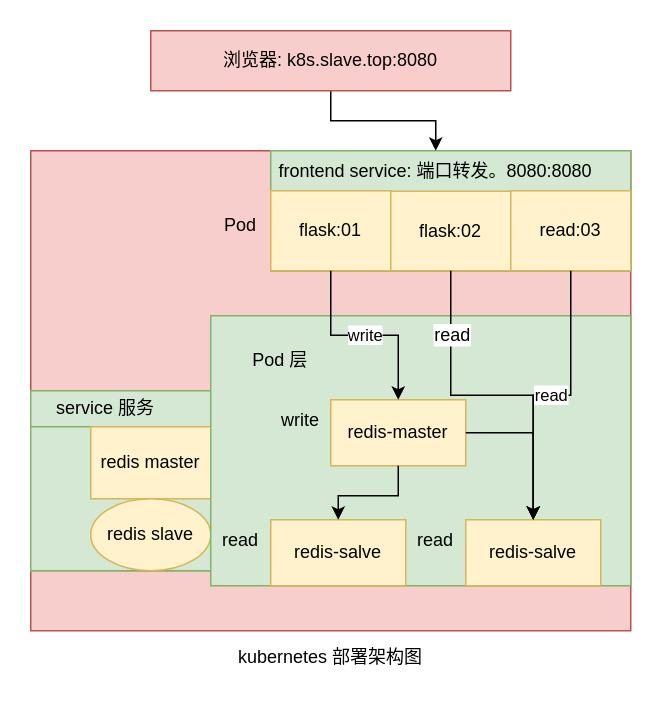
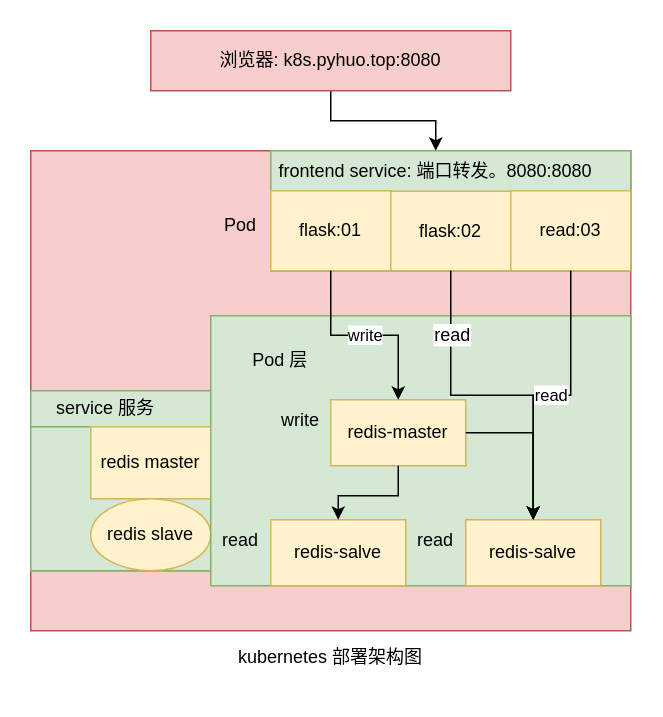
- <mxCell id="38" value="浏览器: k8s.slave.top:8080" style="rounded=0;whiteSpace=wrap;html=1;fillColor=#f8cecc;strokeColor=#b85450;" parent="1" vertex="1"><mxGeometry x="100" y="20" width="240" height="40" as="geometry" /></mxCell>
+ <mxCell id="38" value="浏览器: k8s.pyhuo.top:8080" style="rounded=0;whiteSpace=wrap;html=1;fillColor=#f8cecc;strokeColor=#b85450;" parent="1" vertex="1"><mxGeometry x="100" y="20" width="240" height="40" as="geometry" /></mxCell>
